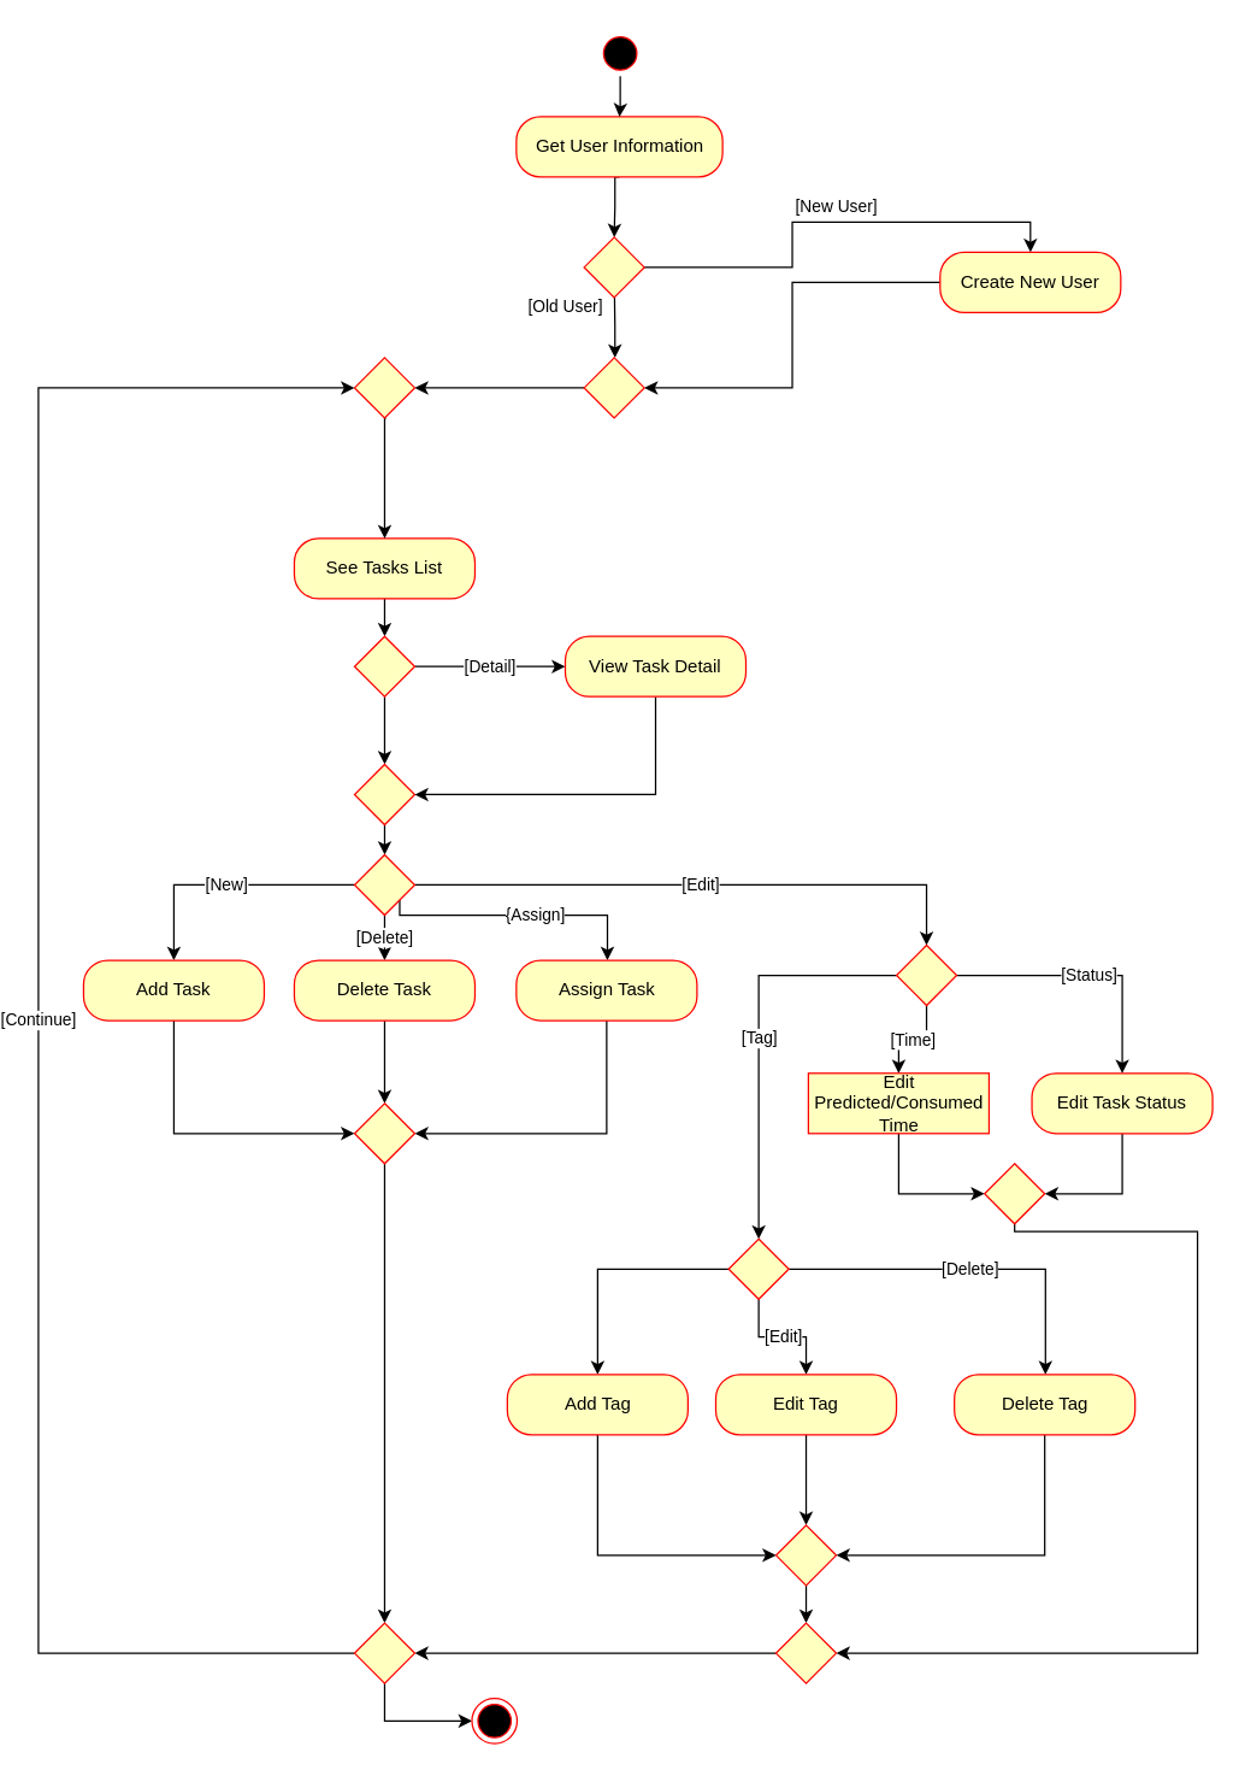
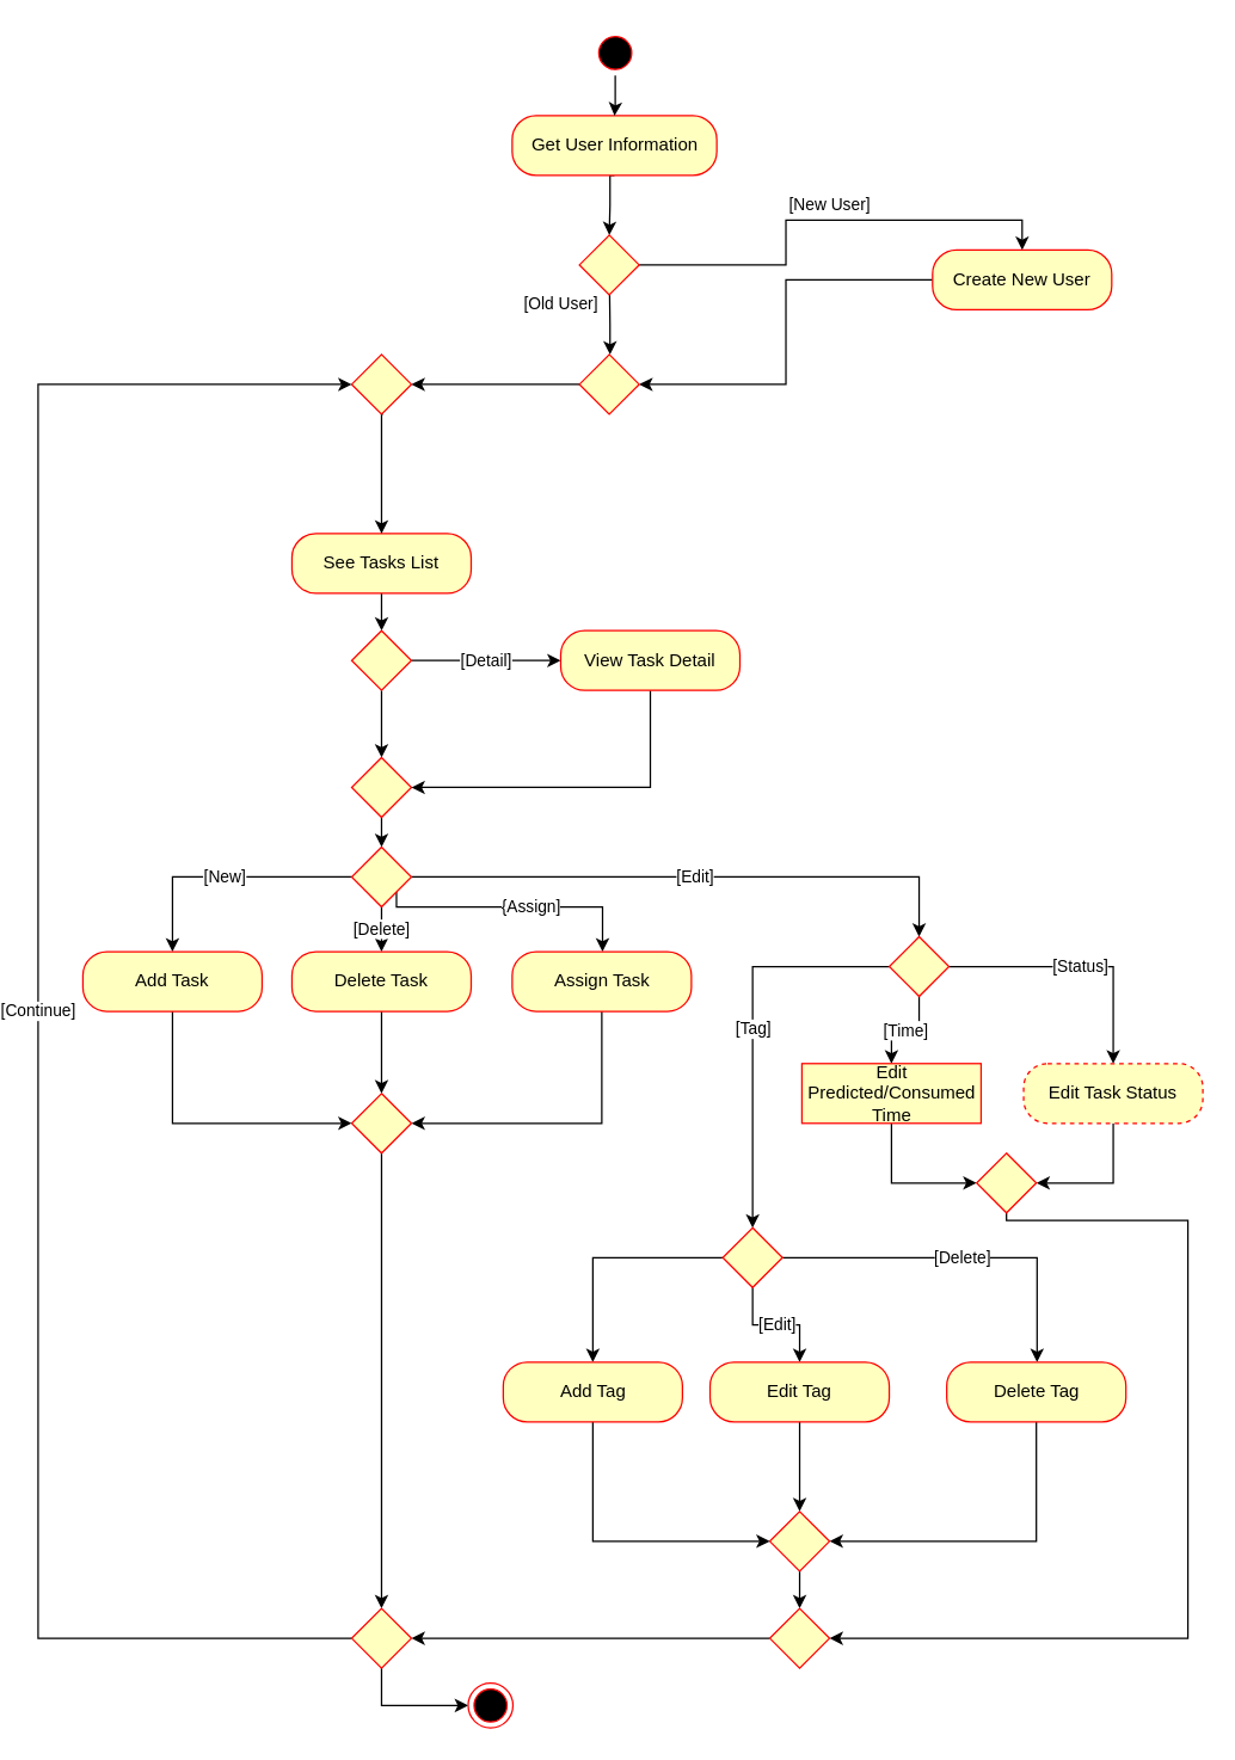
- <mxCell id="42" value="Edit Task Status" style="rounded=1;whiteSpace=wrap;html=1;arcSize=40;fontColor=#000000;fillColor=#ffffc0;strokeColor=#ff0000;" parent="1" vertex="1"><mxGeometry x="680" y="712" width="120" height="40" as="geometry" /></mxCell>
+ <mxCell id="42" value="Edit Task Status" style="rounded=1;whiteSpace=wrap;html=1;arcSize=40;fontColor=#000000;fillColor=#ffffc0;strokeColor=#ff0000;dashed=1;" parent="1" vertex="1"><mxGeometry x="680" y="712" width="120" height="40" as="geometry" /></mxCell>
